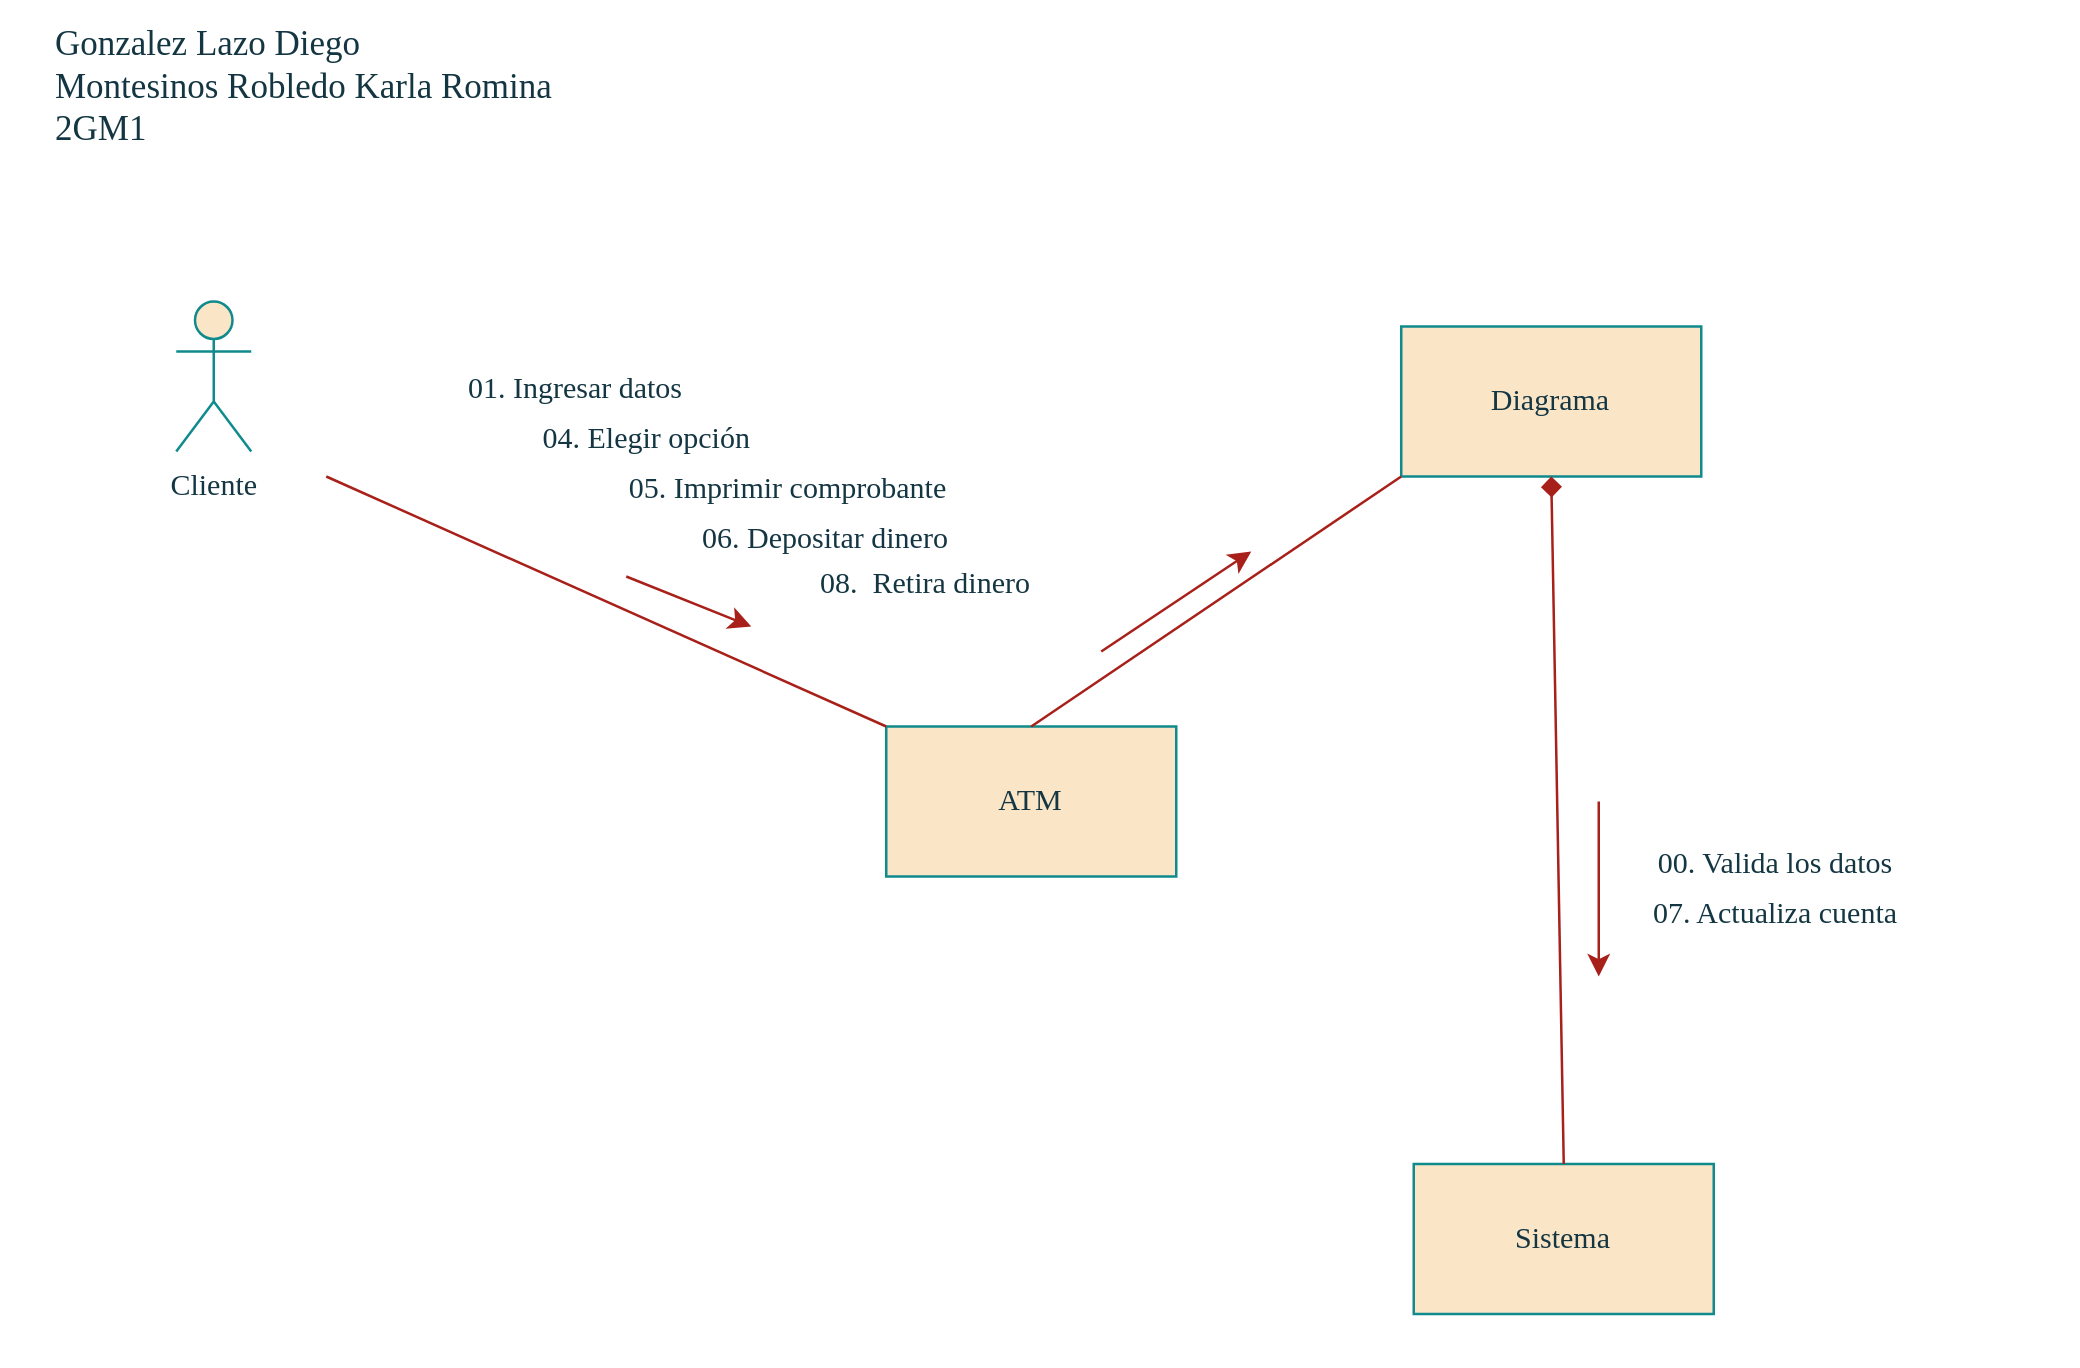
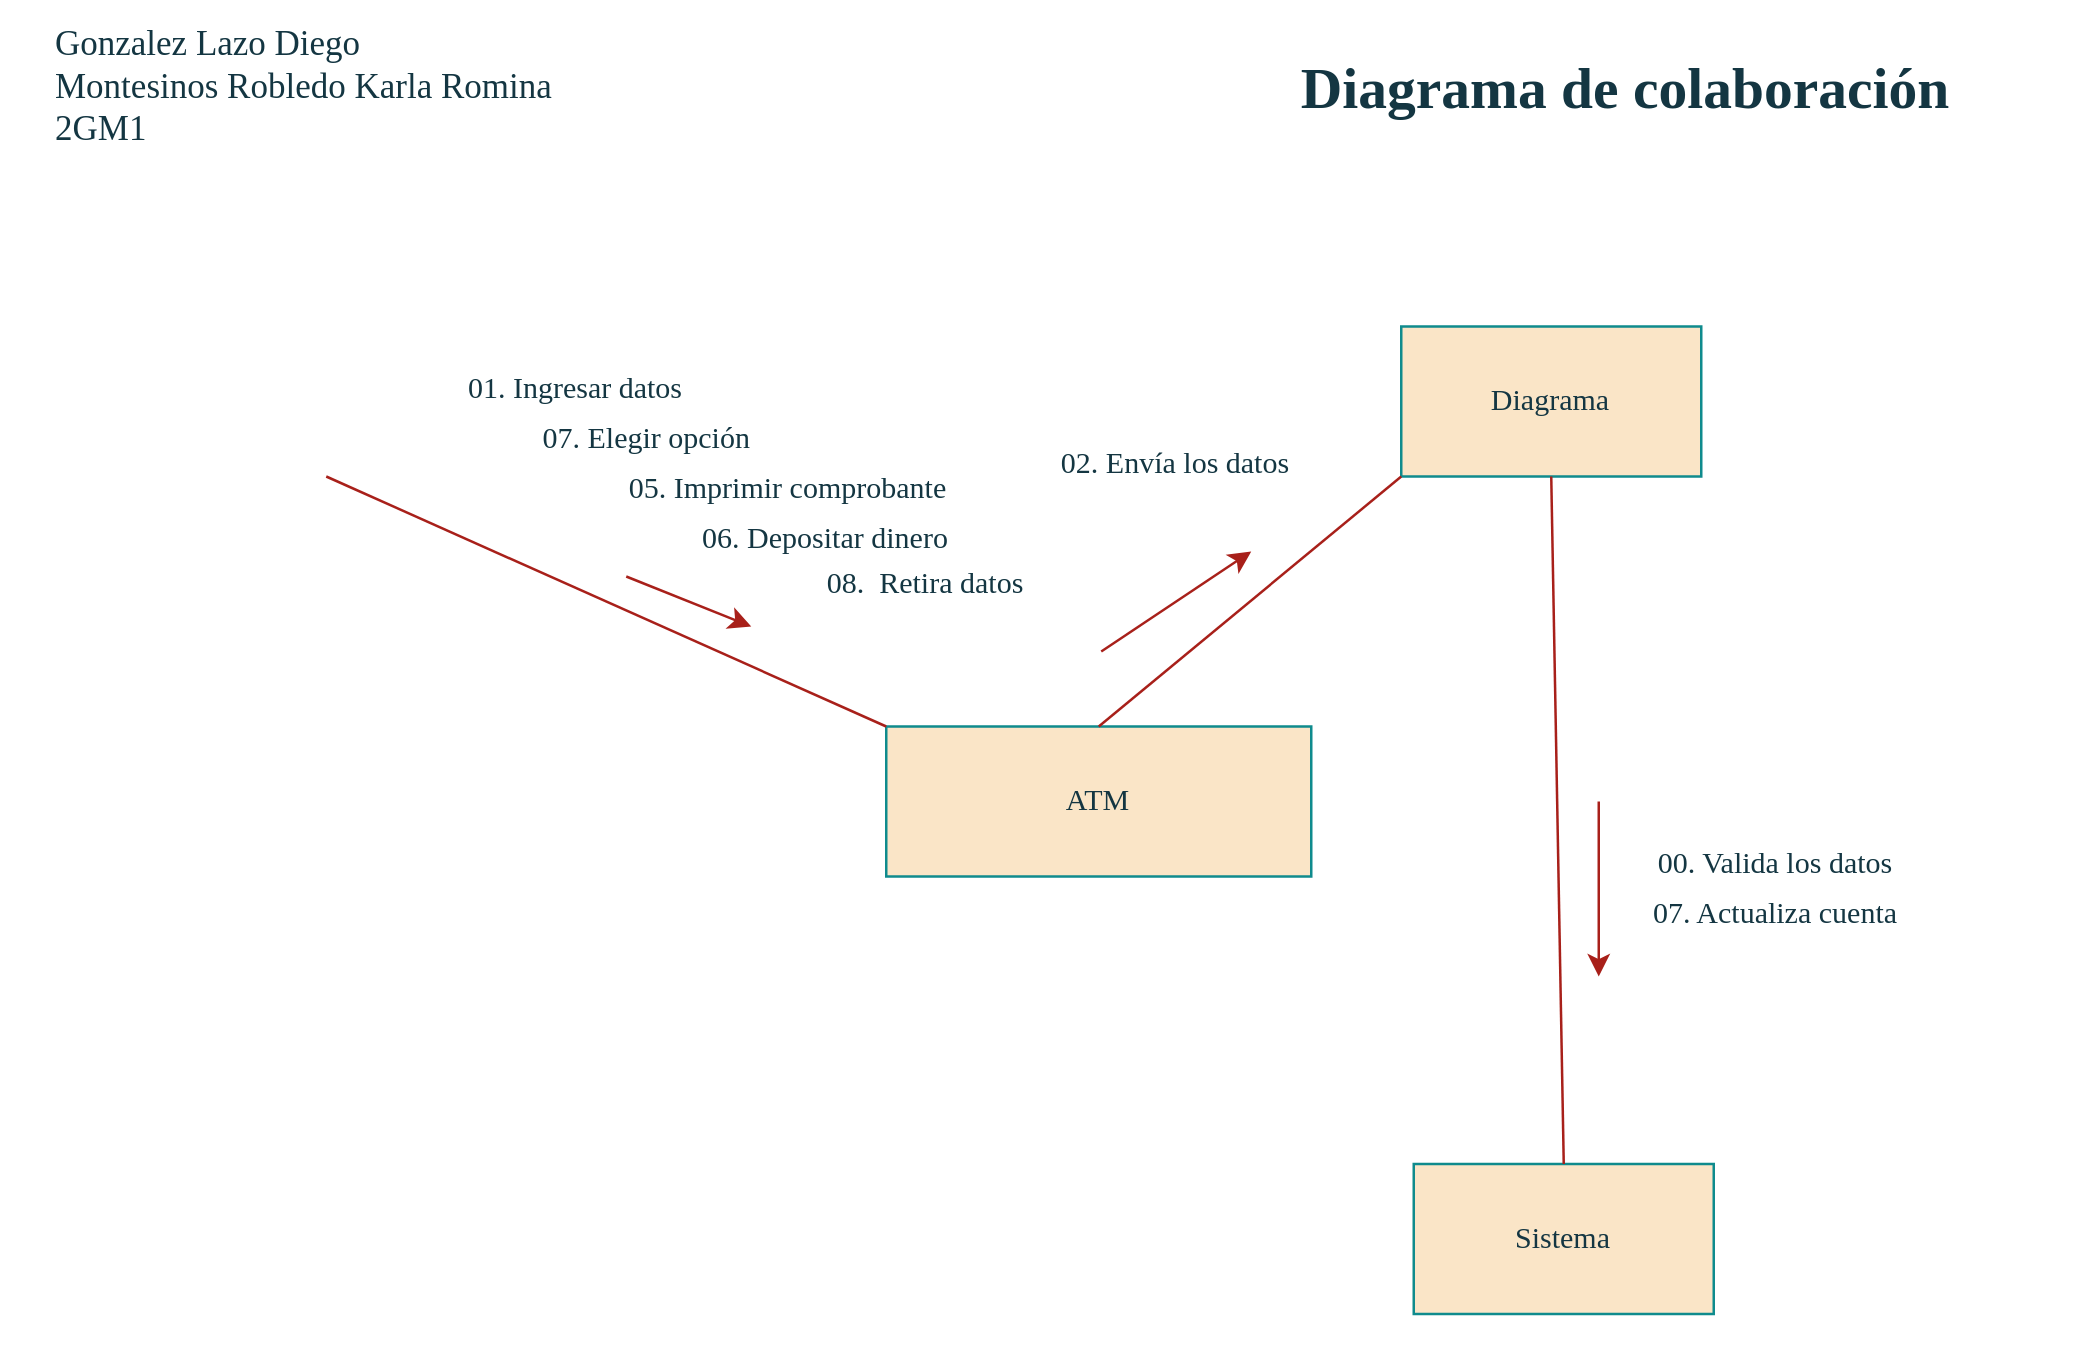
+ <mxCell id="21" value="Diagrama de colaboración" style="text;html=1;align=center;verticalAlign=middle;whiteSpace=wrap;rounded=0;fontColor=#143642;fontFamily=Georgia;fontSize=23;fontStyle=1" vertex="1" parent="1"><mxGeometry x="490" y="20" width="320" height="30" as="geometry" /></mxCell>
- <mxCell id="3" value="Cliente" style="shape=umlActor;verticalLabelPosition=bottom;verticalAlign=top;html=1;outlineConnect=0;fontFamily=Georgia;labelBackgroundColor=none;fillColor=#FAE5C7;strokeColor=#0F8B8D;fontColor=#143642;" vertex="1" parent="1"><mxGeometry x="70" y="120" width="30" height="60" as="geometry" /></mxCell>
- <mxCell id="14" value="04. Elegir opción&amp;nbsp;" style="text;html=1;align=center;verticalAlign=middle;whiteSpace=wrap;rounded=0;fontFamily=Georgia;labelBackgroundColor=none;fontColor=#143642;" vertex="1" parent="1"><mxGeometry x="190" y="160" width="140" height="30" as="geometry" /></mxCell>
+ <mxCell id="14" value="07. Elegir opción&amp;nbsp;" style="text;html=1;align=center;verticalAlign=middle;whiteSpace=wrap;rounded=0;fontFamily=Georgia;labelBackgroundColor=none;fontColor=#143642;" vertex="1" parent="1"><mxGeometry x="190" y="160" width="140" height="30" as="geometry" /></mxCell>
+ <mxCell id="10" value="02. Envía los datos" style="text;html=1;align=center;verticalAlign=middle;whiteSpace=wrap;rounded=0;fontFamily=Georgia;labelBackgroundColor=none;fontColor=#143642;" vertex="1" parent="1"><mxGeometry x="400" y="170" width="140" height="30" as="geometry" /></mxCell>
- <mxCell id="13" value="" style="endArrow=diamond;html=1;rounded=0;exitX=0.5;exitY=0;exitDx=0;exitDy=0;entryX=0.5;entryY=1;entryDx=0;entryDy=0;labelBackgroundColor=none;fontColor=default;strokeColor=#A8201A;" edge="1" parent="1" source="5" target="6"><mxGeometry width="50" height="50" relative="1" as="geometry"><mxPoint x="400" y="390" as="sourcePoint" /><mxPoint x="570" y="230" as="targetPoint" /></mxGeometry></mxCell>
+ <mxCell id="13" value="" style="endArrow=none;html=1;rounded=0;exitX=0.5;exitY=0;exitDx=0;exitDy=0;entryX=0.5;entryY=1;entryDx=0;entryDy=0;labelBackgroundColor=none;fontColor=default;strokeColor=#A8201A;" edge="1" parent="1" source="5" target="6"><mxGeometry width="50" height="50" relative="1" as="geometry"><mxPoint x="400" y="390" as="sourcePoint" /><mxPoint x="570" y="230" as="targetPoint" /></mxGeometry></mxCell>
- <mxCell id="19" value="08.&amp;nbsp; Retira dinero" style="text;html=1;align=center;verticalAlign=middle;whiteSpace=wrap;rounded=0;fontFamily=Georgia;labelBackgroundColor=none;fontColor=#143642;" vertex="1" parent="1"><mxGeometry x="300" y="220" width="140" height="25" as="geometry" /></mxCell>
+ <mxCell id="19" value="08.&amp;nbsp; Retira datos" style="text;html=1;align=center;verticalAlign=middle;whiteSpace=wrap;rounded=0;fontFamily=Georgia;labelBackgroundColor=none;fontColor=#143642;" vertex="1" parent="1"><mxGeometry x="300" y="220" width="140" height="25" as="geometry" /></mxCell>
- <mxCell id="2" value="ATM" style="rounded=0;whiteSpace=wrap;html=1;fontFamily=Georgia;labelBackgroundColor=none;fillColor=#FAE5C7;strokeColor=#0F8B8D;fontColor=#143642;" vertex="1" parent="1"><mxGeometry x="354" y="290" width="116" height="60" as="geometry" /></mxCell>
+ <mxCell id="2" value="ATM" style="rounded=0;whiteSpace=wrap;html=1;fontFamily=Georgia;labelBackgroundColor=none;fillColor=#FAE5C7;strokeColor=#0F8B8D;fontColor=#143642;" vertex="1" parent="1"><mxGeometry x="354" y="290" width="170" height="60" as="geometry" /></mxCell>
